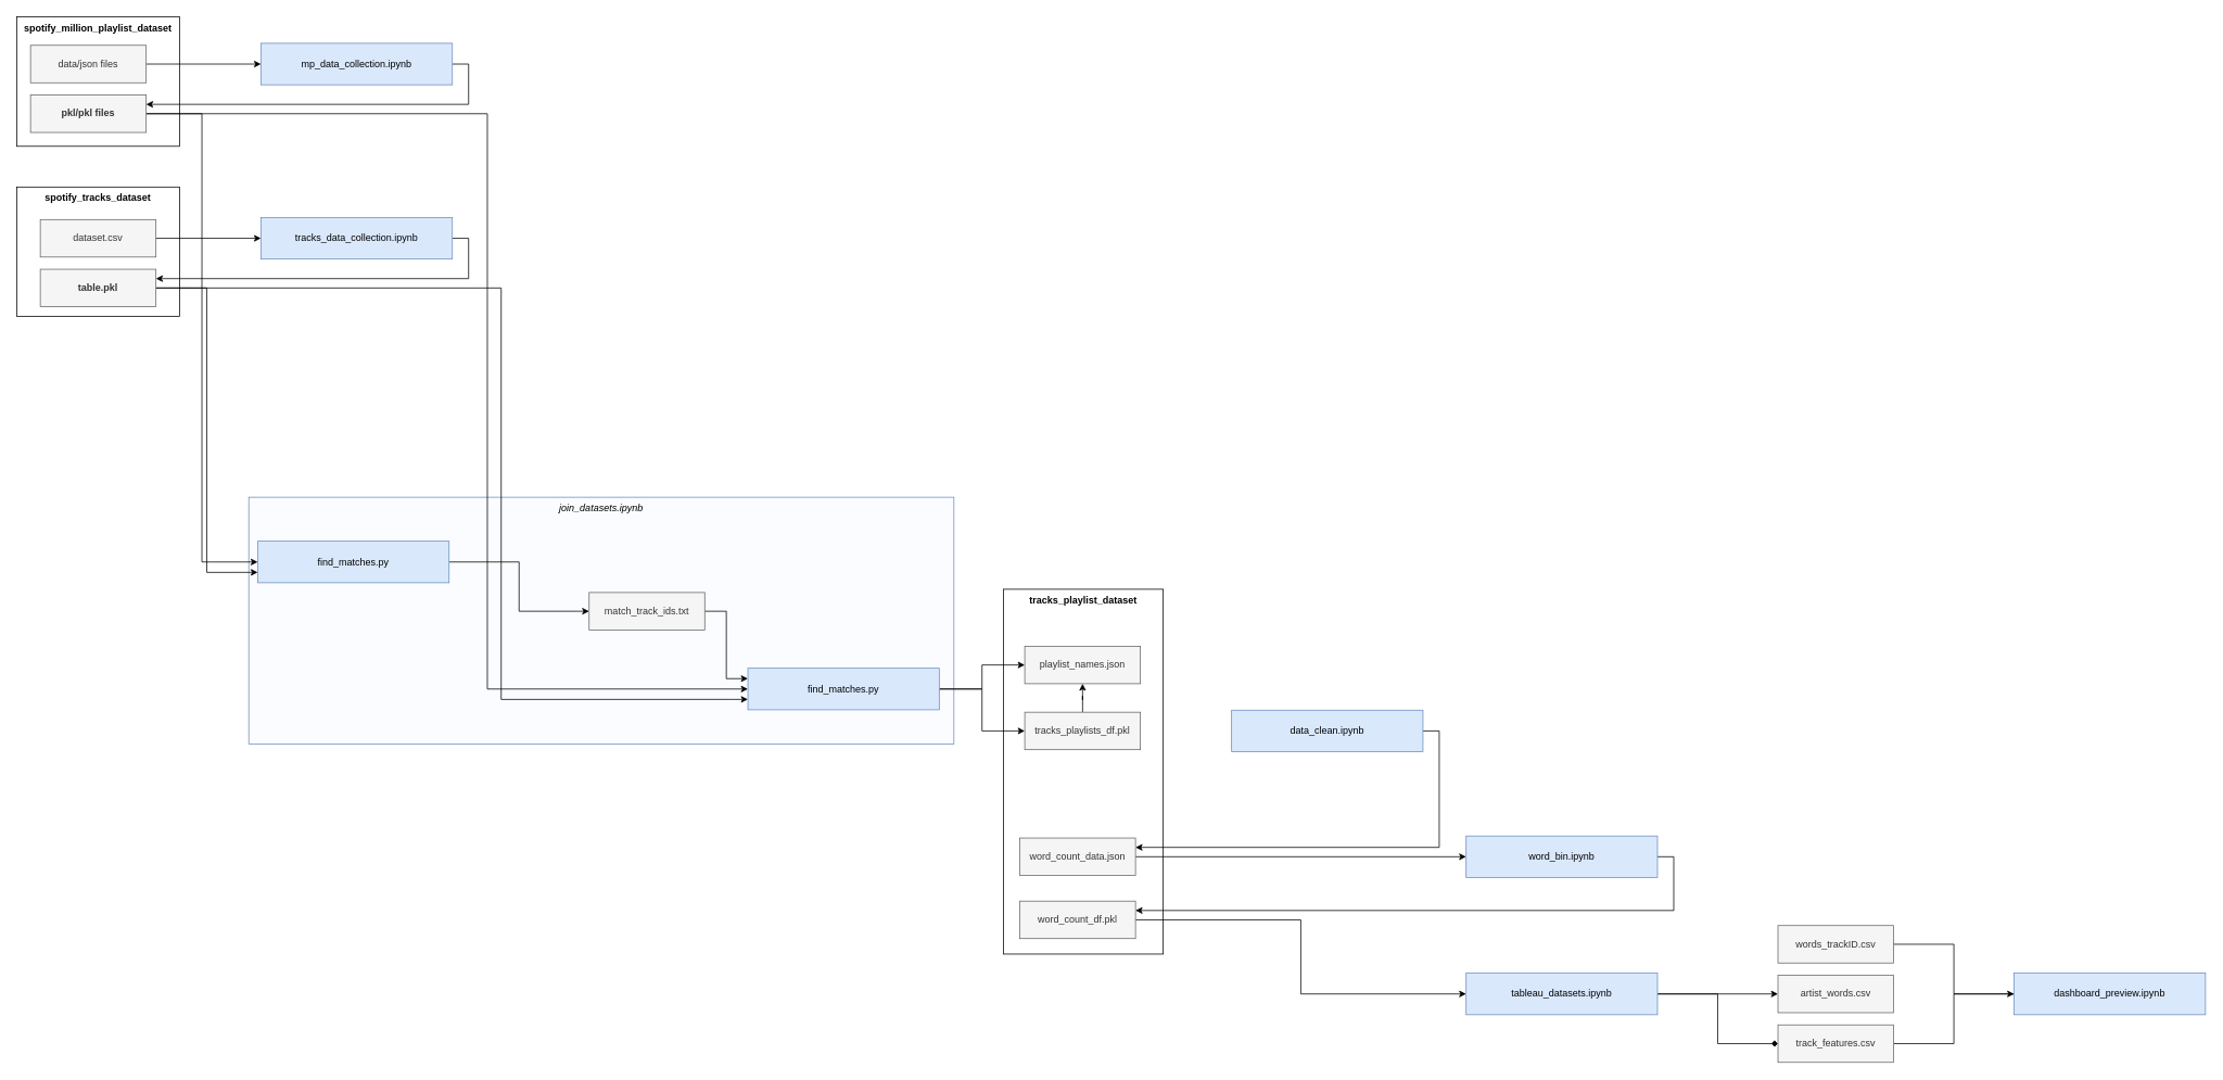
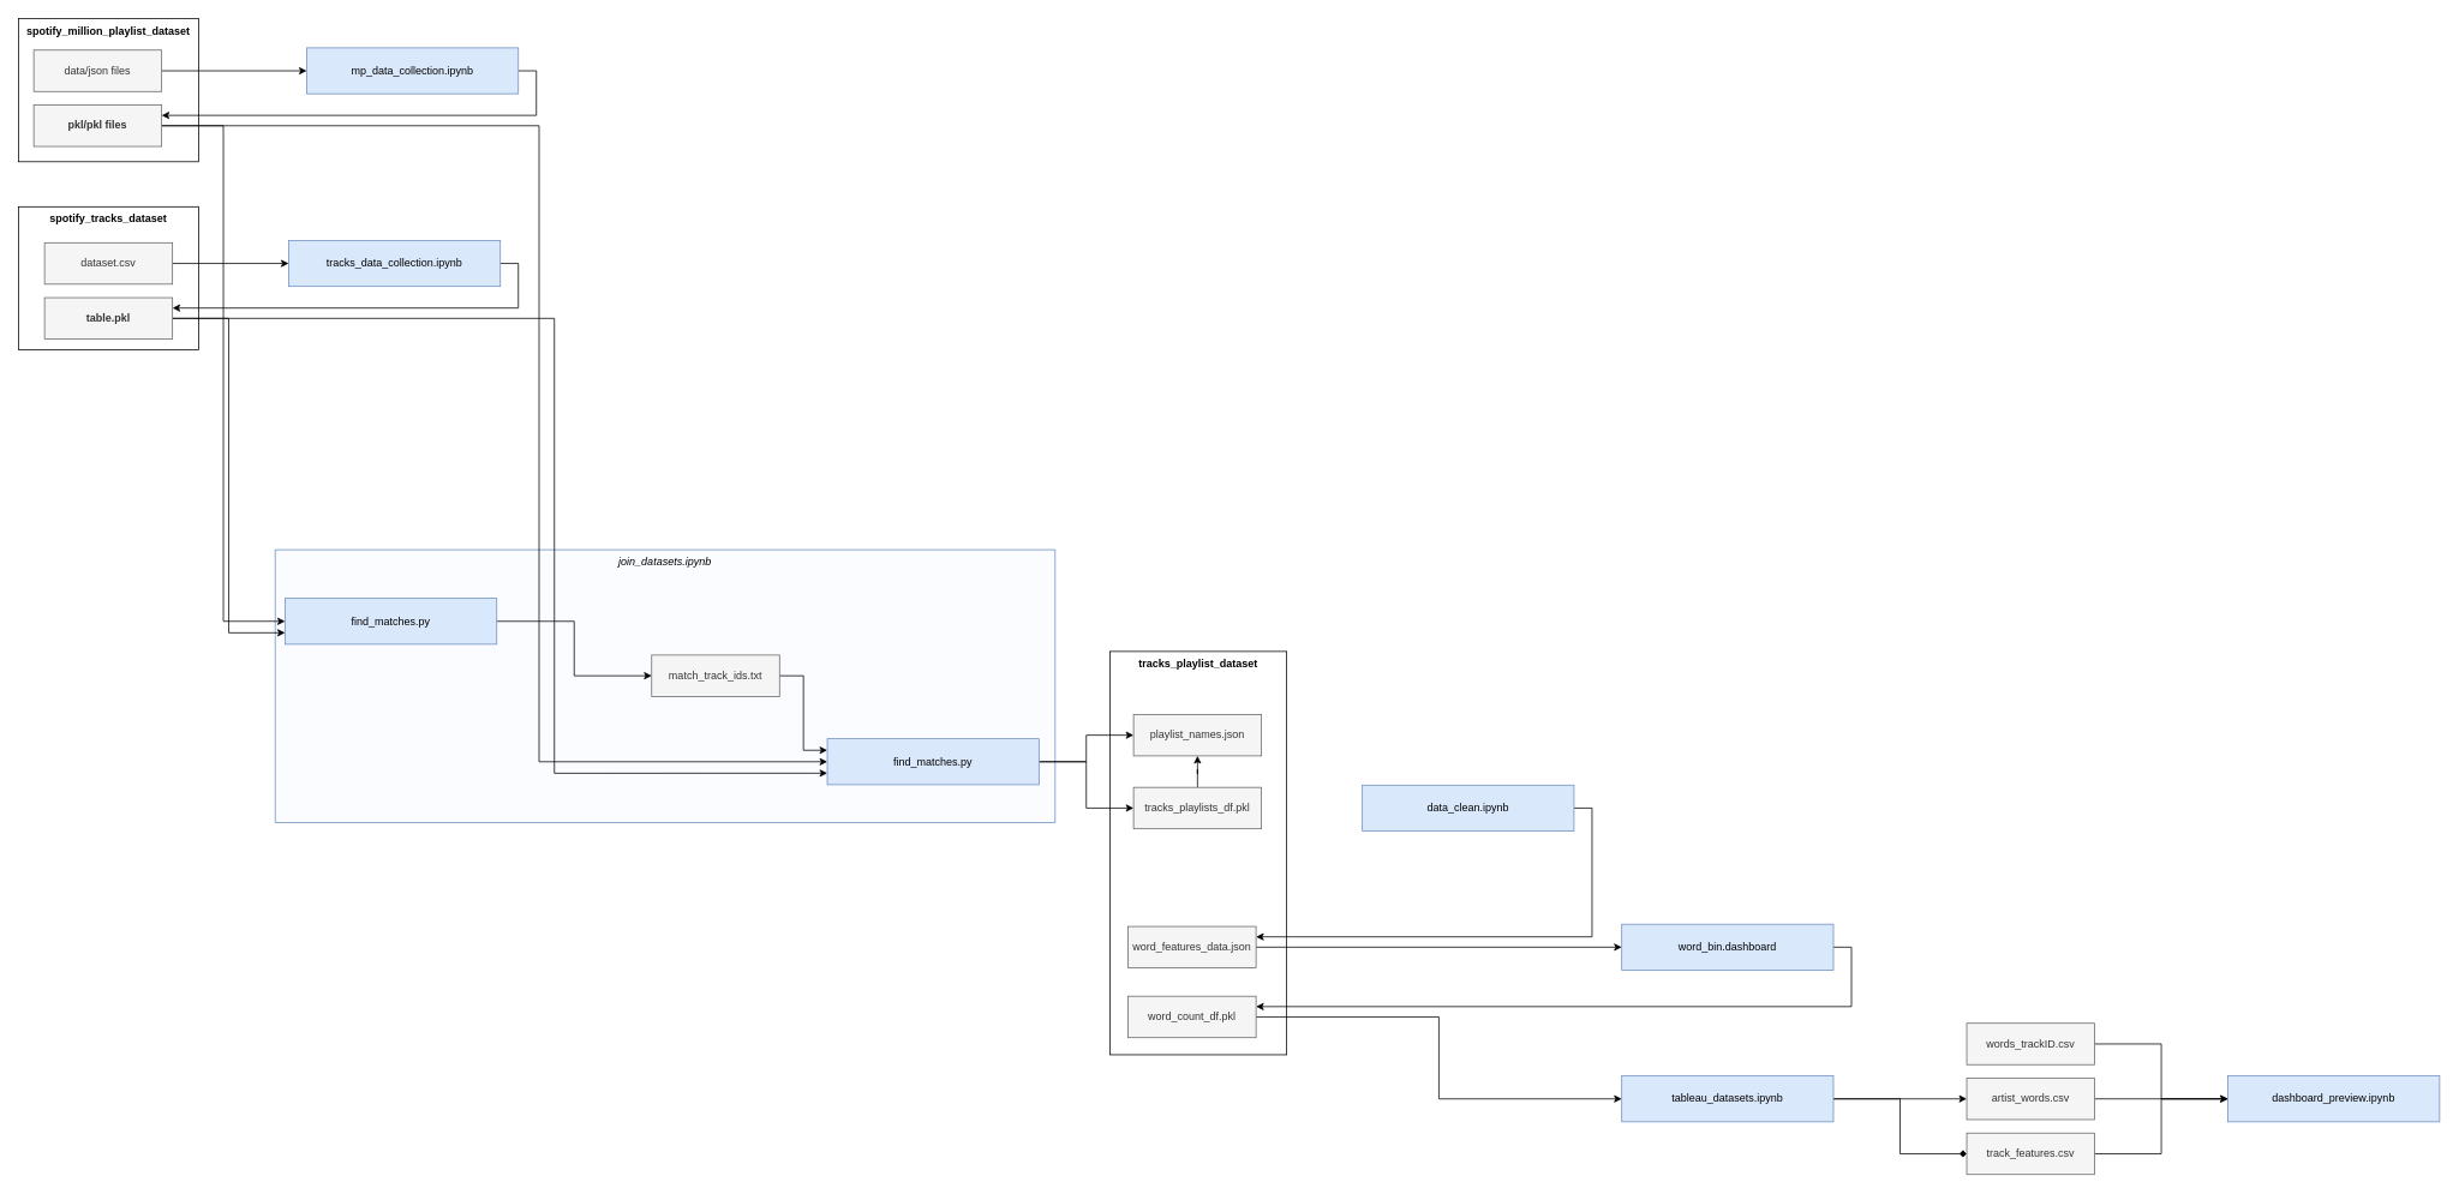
- <mxCell id="7" value="mp_data_collection.ipynb" style="rounded=0;whiteSpace=wrap;html=1;fillColor=#dae8fc;strokeColor=#6c8ebf;" vertex="1" parent="1"><mxGeometry x="320" y="52.5" width="235" height="51" as="geometry" /></mxCell>
+ <mxCell id="7" value="mp_data_collection.ipynb" style="rounded=0;whiteSpace=wrap;html=1;fillColor=#dae8fc;strokeColor=#6c8ebf;" vertex="1" parent="1"><mxGeometry x="340" y="52.5" width="235" height="51" as="geometry" /></mxCell>
- <mxCell id="33" value="word_count_data.json" style="rounded=0;whiteSpace=wrap;html=1;fillColor=#f5f5f5;strokeColor=#666666;fontColor=#333333;" vertex="1" parent="1"><mxGeometry x="1252" y="1028.5" width="142" height="46" as="geometry" /></mxCell>
+ <mxCell id="33" value="word_features_data.json" style="rounded=0;whiteSpace=wrap;html=1;fillColor=#f5f5f5;strokeColor=#666666;fontColor=#333333;" vertex="1" parent="1"><mxGeometry x="1252" y="1028.5" width="142" height="46" as="geometry" /></mxCell>
- <mxCell id="35" value="word_bin.ipynb" style="rounded=0;whiteSpace=wrap;html=1;fillColor=#dae8fc;strokeColor=#6c8ebf;" vertex="1" parent="1"><mxGeometry x="1800" y="1026" width="235" height="51" as="geometry" /></mxCell>
+ <mxCell id="35" value="word_bin.dashboard" style="rounded=0;whiteSpace=wrap;html=1;fillColor=#dae8fc;strokeColor=#6c8ebf;" vertex="1" parent="1"><mxGeometry x="1800" y="1026" width="235" height="51" as="geometry" /></mxCell>
+ <mxCell id="45" style="edgeStyle=orthogonalEdgeStyle;rounded=0;orthogonalLoop=1;jettySize=auto;html=1;entryX=0;entryY=0.5;entryDx=0;entryDy=0;" edge="1" parent="1" source="46" target="47"><mxGeometry relative="1" as="geometry" /></mxCell>
